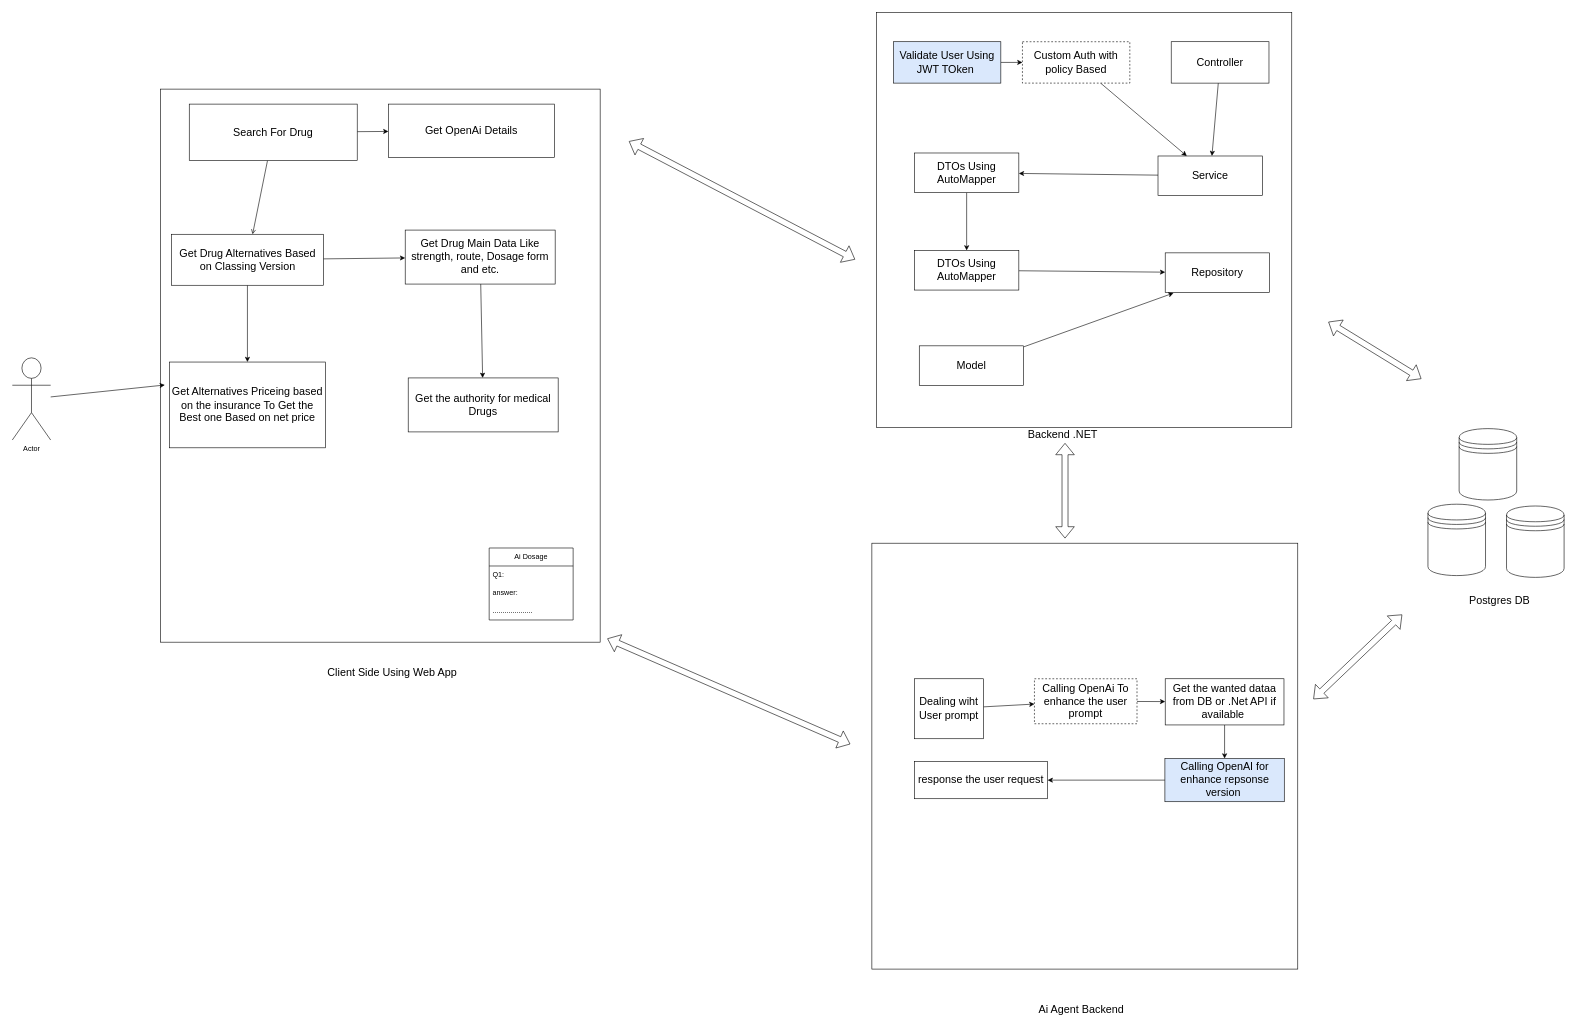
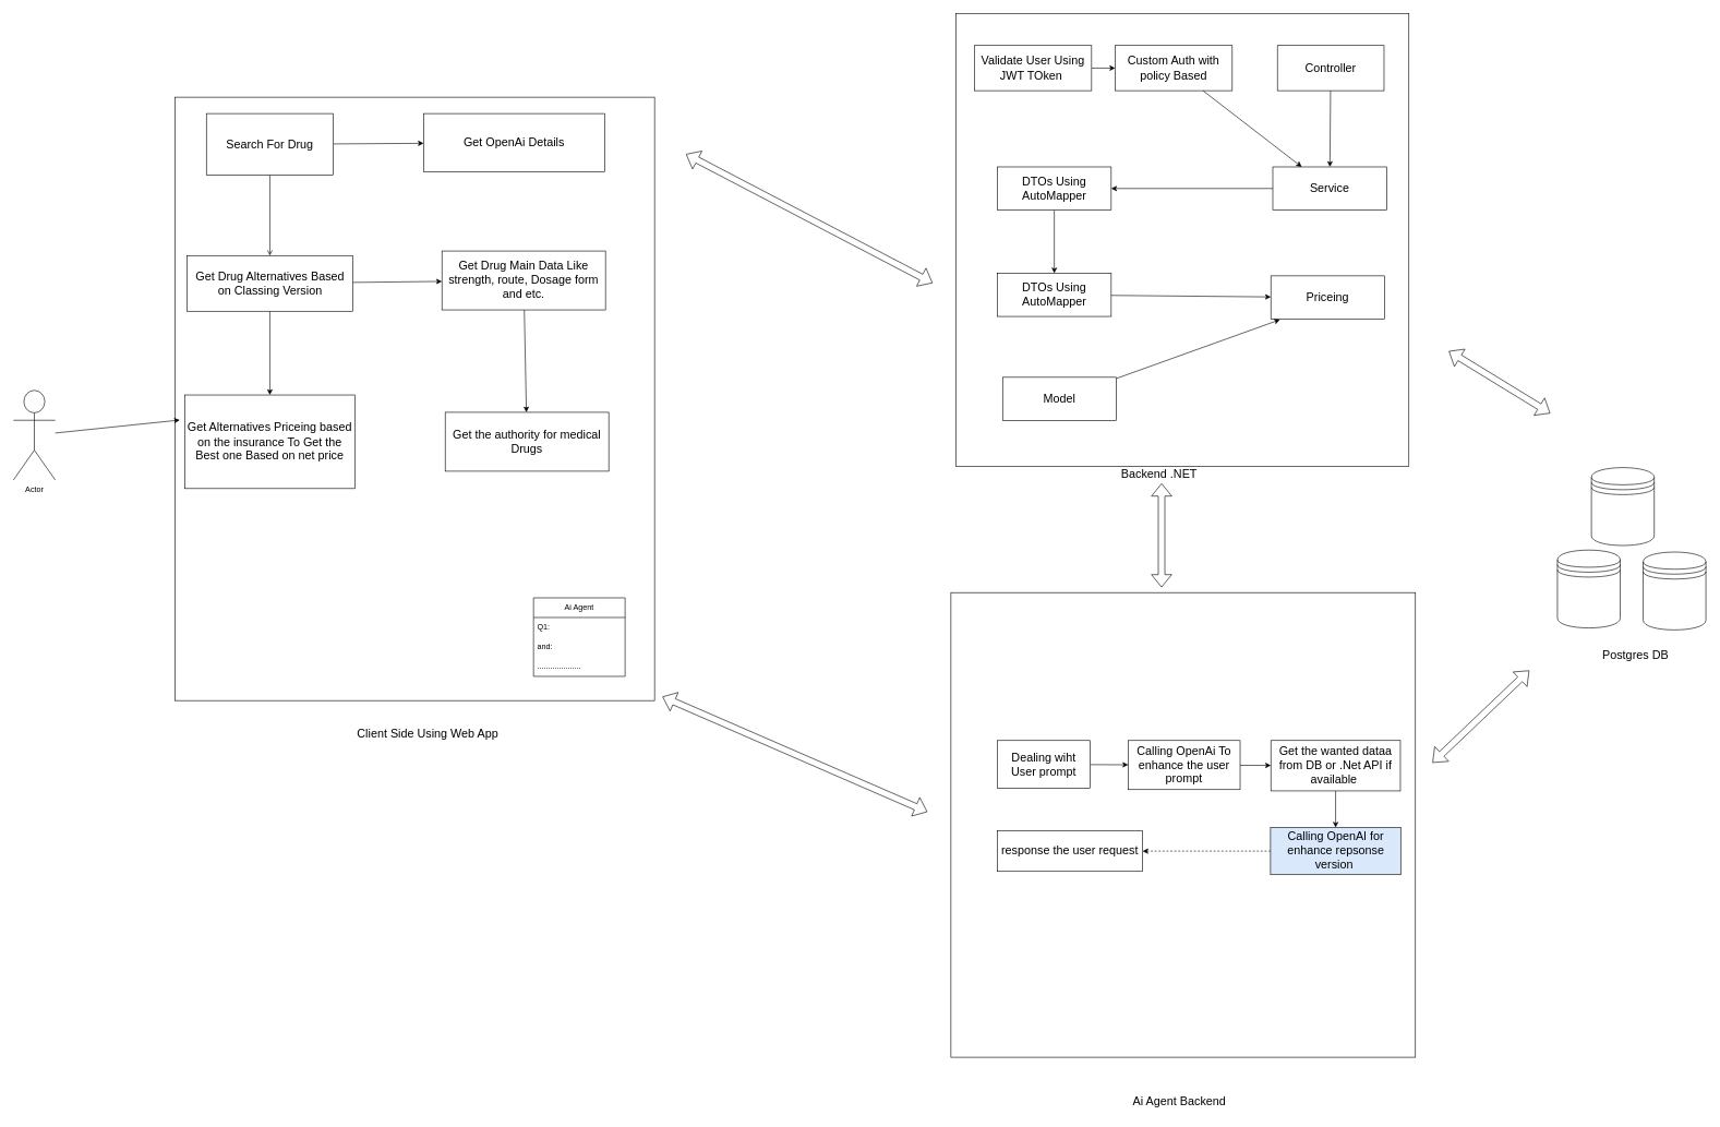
- <mxCell id="40" value="&lt;font style=&quot;font-size: 18px;&quot;&gt;Validate User Using JWT TOken&amp;nbsp;&lt;/font&gt;" style="rounded=0;whiteSpace=wrap;html=1;fillColor=#dae8fc;" vertex="1" parent="1"><mxGeometry x="1489" y="69" width="179" height="69" as="geometry" /></mxCell>
+ <mxCell id="40" value="&lt;font style=&quot;font-size: 18px;&quot;&gt;Validate User Using JWT TOken&amp;nbsp;&lt;/font&gt;" style="rounded=0;whiteSpace=wrap;html=1;" vertex="1" parent="1"><mxGeometry x="1489" y="69" width="179" height="69" as="geometry" /></mxCell>
- <mxCell id="51" value="&lt;font style=&quot;font-size: 18px;&quot;&gt;Custom Auth with policy Based&lt;/font&gt;" style="rounded=0;whiteSpace=wrap;html=1;dashed=1;" vertex="1" parent="1"><mxGeometry x="1704" y="69" width="179" height="69" as="geometry" /></mxCell>
+ <mxCell id="51" value="&lt;font style=&quot;font-size: 18px;&quot;&gt;Custom Auth with policy Based&lt;/font&gt;" style="rounded=0;whiteSpace=wrap;html=1;" vertex="1" parent="1"><mxGeometry x="1704" y="69" width="179" height="69" as="geometry" /></mxCell>
- <mxCell id="7" value="&lt;font style=&quot;font-size: 18px;&quot;&gt;Search For Drug&lt;/font&gt;" style="rounded=0;whiteSpace=wrap;html=1;" vertex="1" parent="1"><mxGeometry x="315" y="173" width="280" height="94" as="geometry" /></mxCell>
+ <mxCell id="7" value="&lt;font style=&quot;font-size: 18px;&quot;&gt;Search For Drug&lt;/font&gt;" style="rounded=0;whiteSpace=wrap;html=1;" vertex="1" parent="1"><mxGeometry x="315" y="173" width="194" height="94" as="geometry" /></mxCell>
- <mxCell id="44" value="&lt;font style=&quot;font-size: 18px;&quot;&gt;Service&lt;/font&gt;" style="rounded=0;whiteSpace=wrap;html=1;" vertex="1" parent="1"><mxGeometry x="1930" y="259.5" width="174" height="66" as="geometry" /></mxCell>
+ <mxCell id="44" value="&lt;font style=&quot;font-size: 18px;&quot;&gt;Service&lt;/font&gt;" style="rounded=0;whiteSpace=wrap;html=1;" vertex="1" parent="1"><mxGeometry x="1945" y="254.5" width="174" height="66" as="geometry" /></mxCell>
- <mxCell id="52" value="&lt;font style=&quot;font-size: 18px;&quot;&gt;Repository&lt;/font&gt;" style="rounded=0;whiteSpace=wrap;html=1;" vertex="1" parent="1"><mxGeometry x="1942" y="421" width="174" height="66" as="geometry" /></mxCell>
+ <mxCell id="52" value="&lt;font style=&quot;font-size: 18px;&quot;&gt;Priceing&lt;/font&gt;" style="rounded=0;whiteSpace=wrap;html=1;" vertex="1" parent="1"><mxGeometry x="1942" y="421" width="174" height="66" as="geometry" /></mxCell>
- <mxCell id="17" value="Ai Dosage" style="swimlane;fontStyle=0;childLayout=stackLayout;horizontal=1;startSize=30;horizontalStack=0;resizeParent=1;resizeParentMax=0;resizeLast=0;collapsible=1;marginBottom=0;whiteSpace=wrap;html=1;" vertex="1" parent="1"><mxGeometry x="815" y="913" width="140" height="120" as="geometry" /></mxCell>
+ <mxCell id="17" value="Ai Agent" style="swimlane;fontStyle=0;childLayout=stackLayout;horizontal=1;startSize=30;horizontalStack=0;resizeParent=1;resizeParentMax=0;resizeLast=0;collapsible=1;marginBottom=0;whiteSpace=wrap;html=1;" vertex="1" parent="1"><mxGeometry x="815" y="913" width="140" height="120" as="geometry" /></mxCell>
- <mxCell id="19" value="answer:" style="text;strokeColor=none;fillColor=none;align=left;verticalAlign=middle;spacingLeft=4;spacingRight=4;overflow=hidden;points=[[0,0.5],[1,0.5]];portConstraint=eastwest;rotatable=0;whiteSpace=wrap;html=1;" vertex="1" parent="17"><mxGeometry y="60" width="140" height="30" as="geometry" /></mxCell>
+ <mxCell id="19" value="and:" style="text;strokeColor=none;fillColor=none;align=left;verticalAlign=middle;spacingLeft=4;spacingRight=4;overflow=hidden;points=[[0,0.5],[1,0.5]];portConstraint=eastwest;rotatable=0;whiteSpace=wrap;html=1;" vertex="1" parent="17"><mxGeometry y="60" width="140" height="30" as="geometry" /></mxCell>
- <mxCell id="31" value="&lt;font style=&quot;font-size: 18px;&quot;&gt;Calling OpenAi To enhance the user prompt&lt;/font&gt;" style="rounded=0;whiteSpace=wrap;html=1;dashed=1;" vertex="1" parent="1"><mxGeometry x="1724" y="1131" width="171" height="75" as="geometry" /></mxCell>
+ <mxCell id="31" value="&lt;font style=&quot;font-size: 18px;&quot;&gt;Calling OpenAi To enhance the user prompt&lt;/font&gt;" style="rounded=0;whiteSpace=wrap;html=1;" vertex="1" parent="1"><mxGeometry x="1724" y="1131" width="171" height="75" as="geometry" /></mxCell>
- <mxCell id="33" value="&lt;font style=&quot;font-size: 18px;&quot;&gt;Dealing wiht User prompt&lt;/font&gt;" style="rounded=0;whiteSpace=wrap;html=1;" vertex="1" parent="1"><mxGeometry x="1524" y="1131" width="115" height="100" as="geometry" /></mxCell>
+ <mxCell id="33" value="&lt;font style=&quot;font-size: 18px;&quot;&gt;Dealing wiht User prompt&lt;/font&gt;" style="rounded=0;whiteSpace=wrap;html=1;" vertex="1" parent="1"><mxGeometry x="1524" y="1131" width="142" height="73" as="geometry" /></mxCell>
- <mxCell id="26" value="" style="edgeStyle=none;html=1;" edge="1" parent="1" source="27" target="25"><mxGeometry relative="1" as="geometry" /></mxCell>
+ <mxCell id="26" value="" style="edgeStyle=none;html=1;dashed=1;" edge="1" parent="1" source="27" target="25"><mxGeometry relative="1" as="geometry" /></mxCell>
